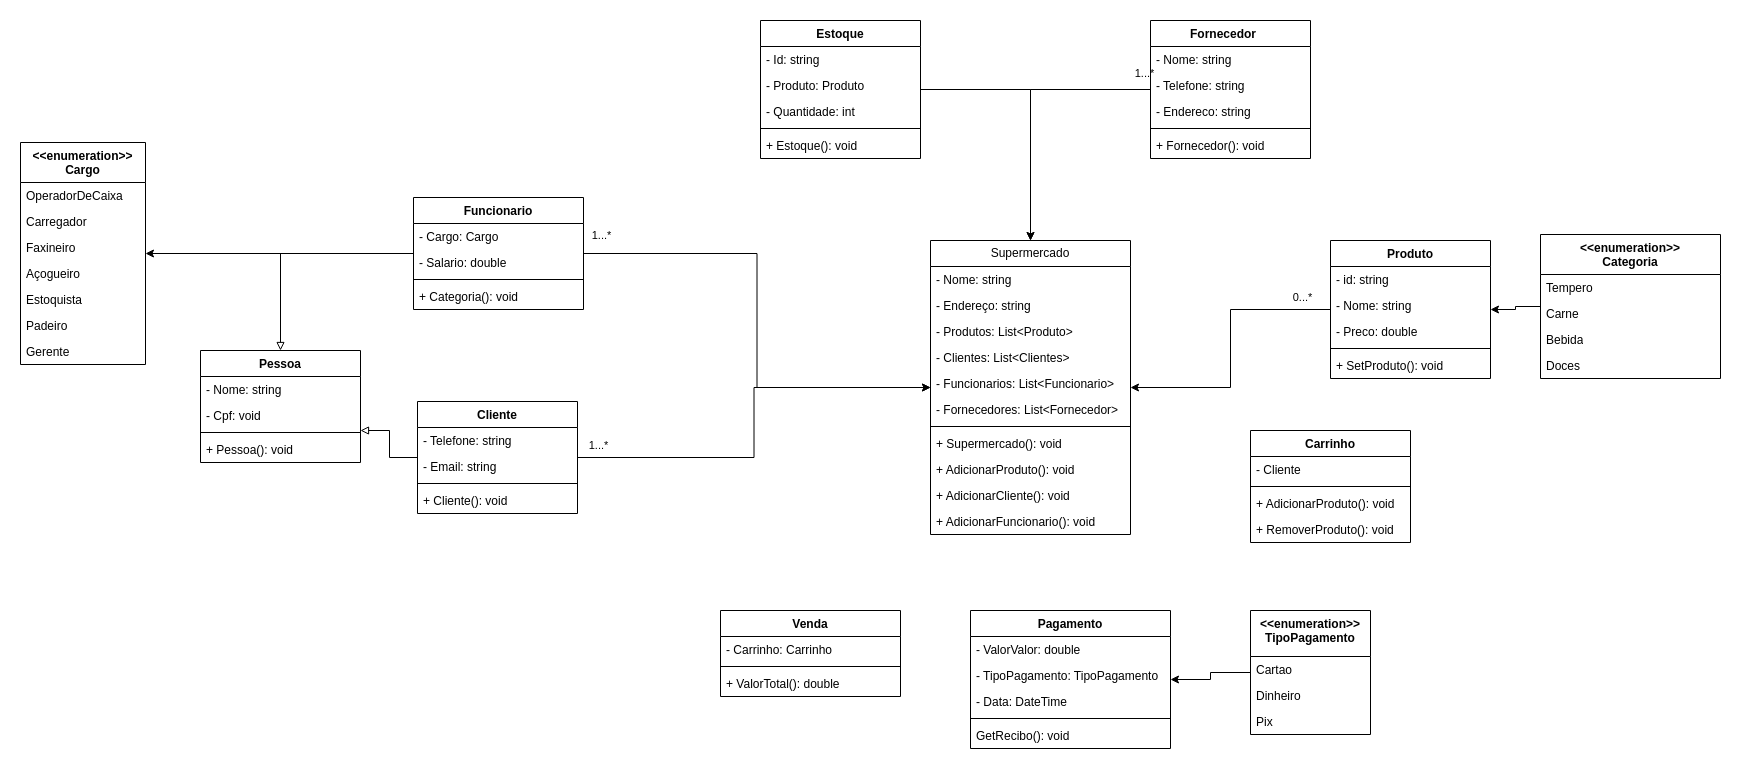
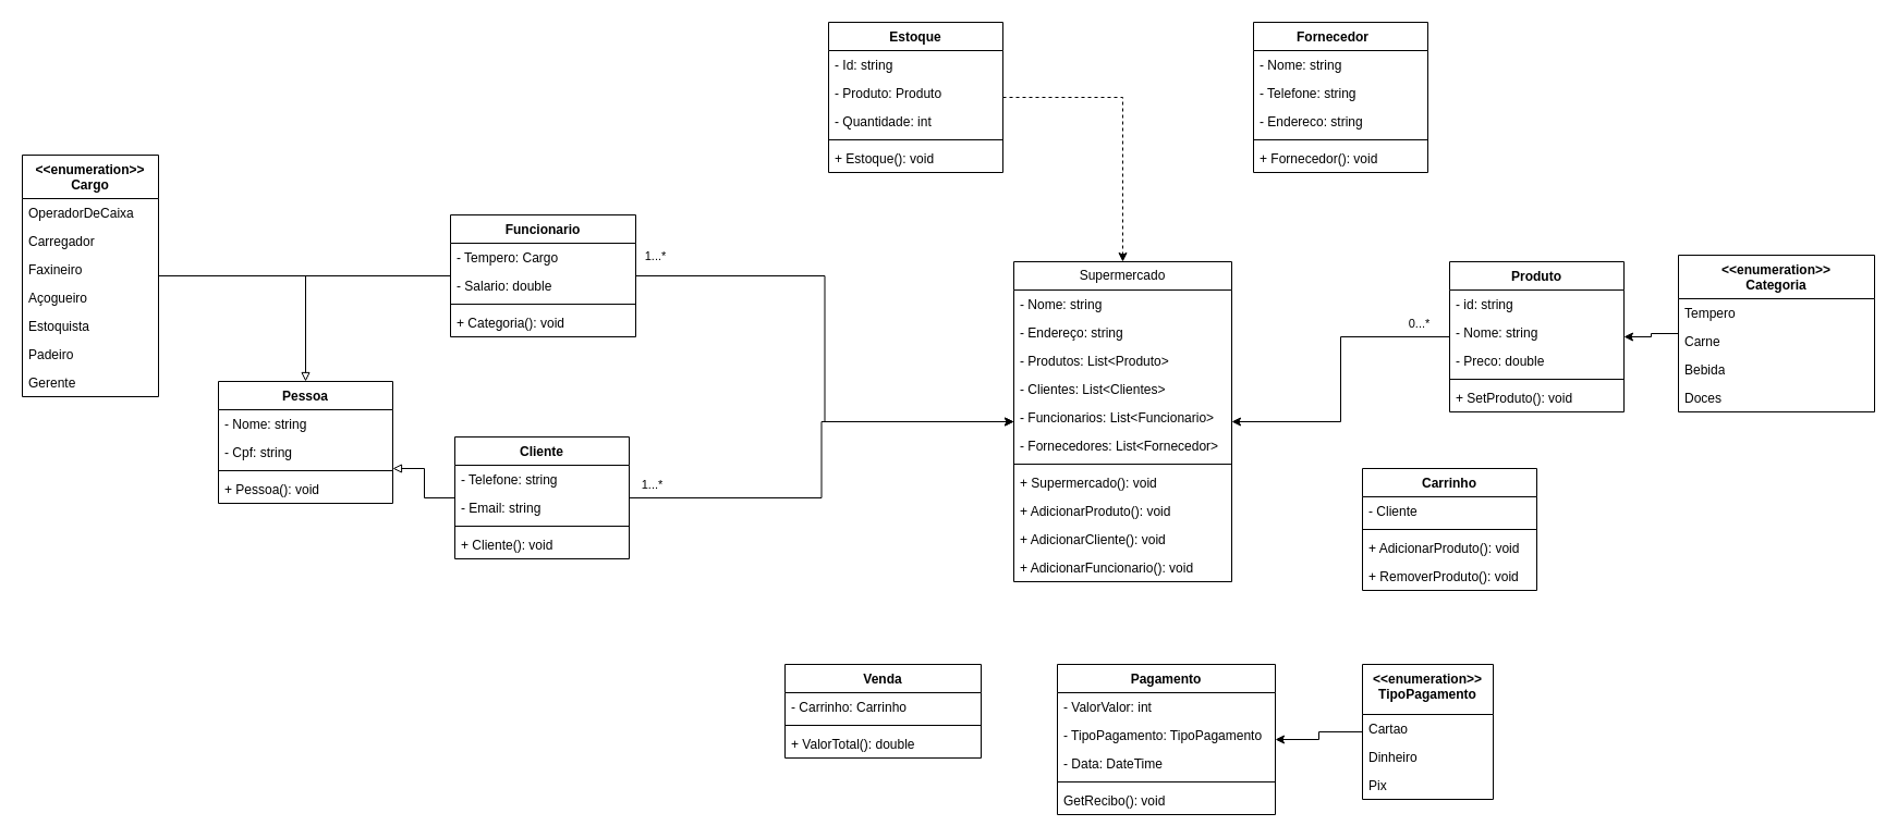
- <mxCell id="81" style="edgeStyle=orthogonalEdgeStyle;rounded=0;orthogonalLoop=1;jettySize=auto;html=1;" edge="1" parent="1" source="82" target="2"><mxGeometry relative="1" as="geometry" /></mxCell>
+ <mxCell id="81" style="edgeStyle=orthogonalEdgeStyle;rounded=0;orthogonalLoop=1;jettySize=auto;html=1;dashed=1;" edge="1" parent="1" source="82" target="2"><mxGeometry relative="1" as="geometry" /></mxCell>
- <mxCell id="48" style="edgeStyle=orthogonalEdgeStyle;rounded=0;orthogonalLoop=1;jettySize=auto;html=1;" edge="1" parent="1" source="50" target="2"><mxGeometry relative="1" as="geometry" /></mxCell>
- <mxCell id="49" value="1...*" style="edgeLabel;html=1;align=center;verticalAlign=middle;resizable=0;points=[];" vertex="1" connectable="0" parent="48"><mxGeometry x="-0.848" y="-6" relative="1" as="geometry"><mxPoint x="14" y="-11" as="offset" /></mxGeometry></mxCell>
- <mxCell id="27" value="- Cargo: Cargo" style="text;strokeColor=none;fillColor=none;align=left;verticalAlign=top;spacingLeft=4;spacingRight=4;overflow=hidden;rotatable=0;points=[[0,0.5],[1,0.5]];portConstraint=eastwest;whiteSpace=wrap;html=1;" parent="26" vertex="1"><mxGeometry y="26" width="170" height="26" as="geometry" /></mxCell>
+ <mxCell id="27" value="- Tempero: Cargo" style="text;strokeColor=none;fillColor=none;align=left;verticalAlign=top;spacingLeft=4;spacingRight=4;overflow=hidden;rotatable=0;points=[[0,0.5],[1,0.5]];portConstraint=eastwest;whiteSpace=wrap;html=1;" parent="26" vertex="1"><mxGeometry y="26" width="170" height="26" as="geometry" /></mxCell>
- <mxCell id="22" value="" style="edgeStyle=orthogonalEdgeStyle;rounded=0;orthogonalLoop=1;jettySize=auto;html=1;endArrow=classic;endFill=1;endSize=6;" parent="1" source="26" target="68" edge="1"><mxGeometry relative="1" as="geometry" /></mxCell>
+ <mxCell id="22" value="" style="edgeStyle=orthogonalEdgeStyle;rounded=0;orthogonalLoop=1;jettySize=auto;html=1;endArrow=none;endFill=1;endSize=6;" parent="1" source="26" target="68" edge="1"><mxGeometry relative="1" as="geometry" /></mxCell>
- <mxCell id="37" value="- Cpf: void" style="text;strokeColor=none;fillColor=none;align=left;verticalAlign=top;spacingLeft=4;spacingRight=4;overflow=hidden;rotatable=0;points=[[0,0.5],[1,0.5]];portConstraint=eastwest;whiteSpace=wrap;html=1;" parent="35" vertex="1"><mxGeometry y="52" width="160" height="26" as="geometry" /></mxCell>
+ <mxCell id="37" value="- Cpf: string" style="text;strokeColor=none;fillColor=none;align=left;verticalAlign=top;spacingLeft=4;spacingRight=4;overflow=hidden;rotatable=0;points=[[0,0.5],[1,0.5]];portConstraint=eastwest;whiteSpace=wrap;html=1;" parent="35" vertex="1"><mxGeometry y="52" width="160" height="26" as="geometry" /></mxCell>
- <mxCell id="57" value="- ValorValor: double" style="text;strokeColor=none;fillColor=none;align=left;verticalAlign=top;spacingLeft=4;spacingRight=4;overflow=hidden;rotatable=0;points=[[0,0.5],[1,0.5]];portConstraint=eastwest;whiteSpace=wrap;html=1;" parent="56" vertex="1"><mxGeometry y="26" width="200" height="26" as="geometry" /></mxCell>
+ <mxCell id="57" value="- ValorValor: int" style="text;strokeColor=none;fillColor=none;align=left;verticalAlign=top;spacingLeft=4;spacingRight=4;overflow=hidden;rotatable=0;points=[[0,0.5],[1,0.5]];portConstraint=eastwest;whiteSpace=wrap;html=1;" parent="56" vertex="1"><mxGeometry y="26" width="200" height="26" as="geometry" /></mxCell>
